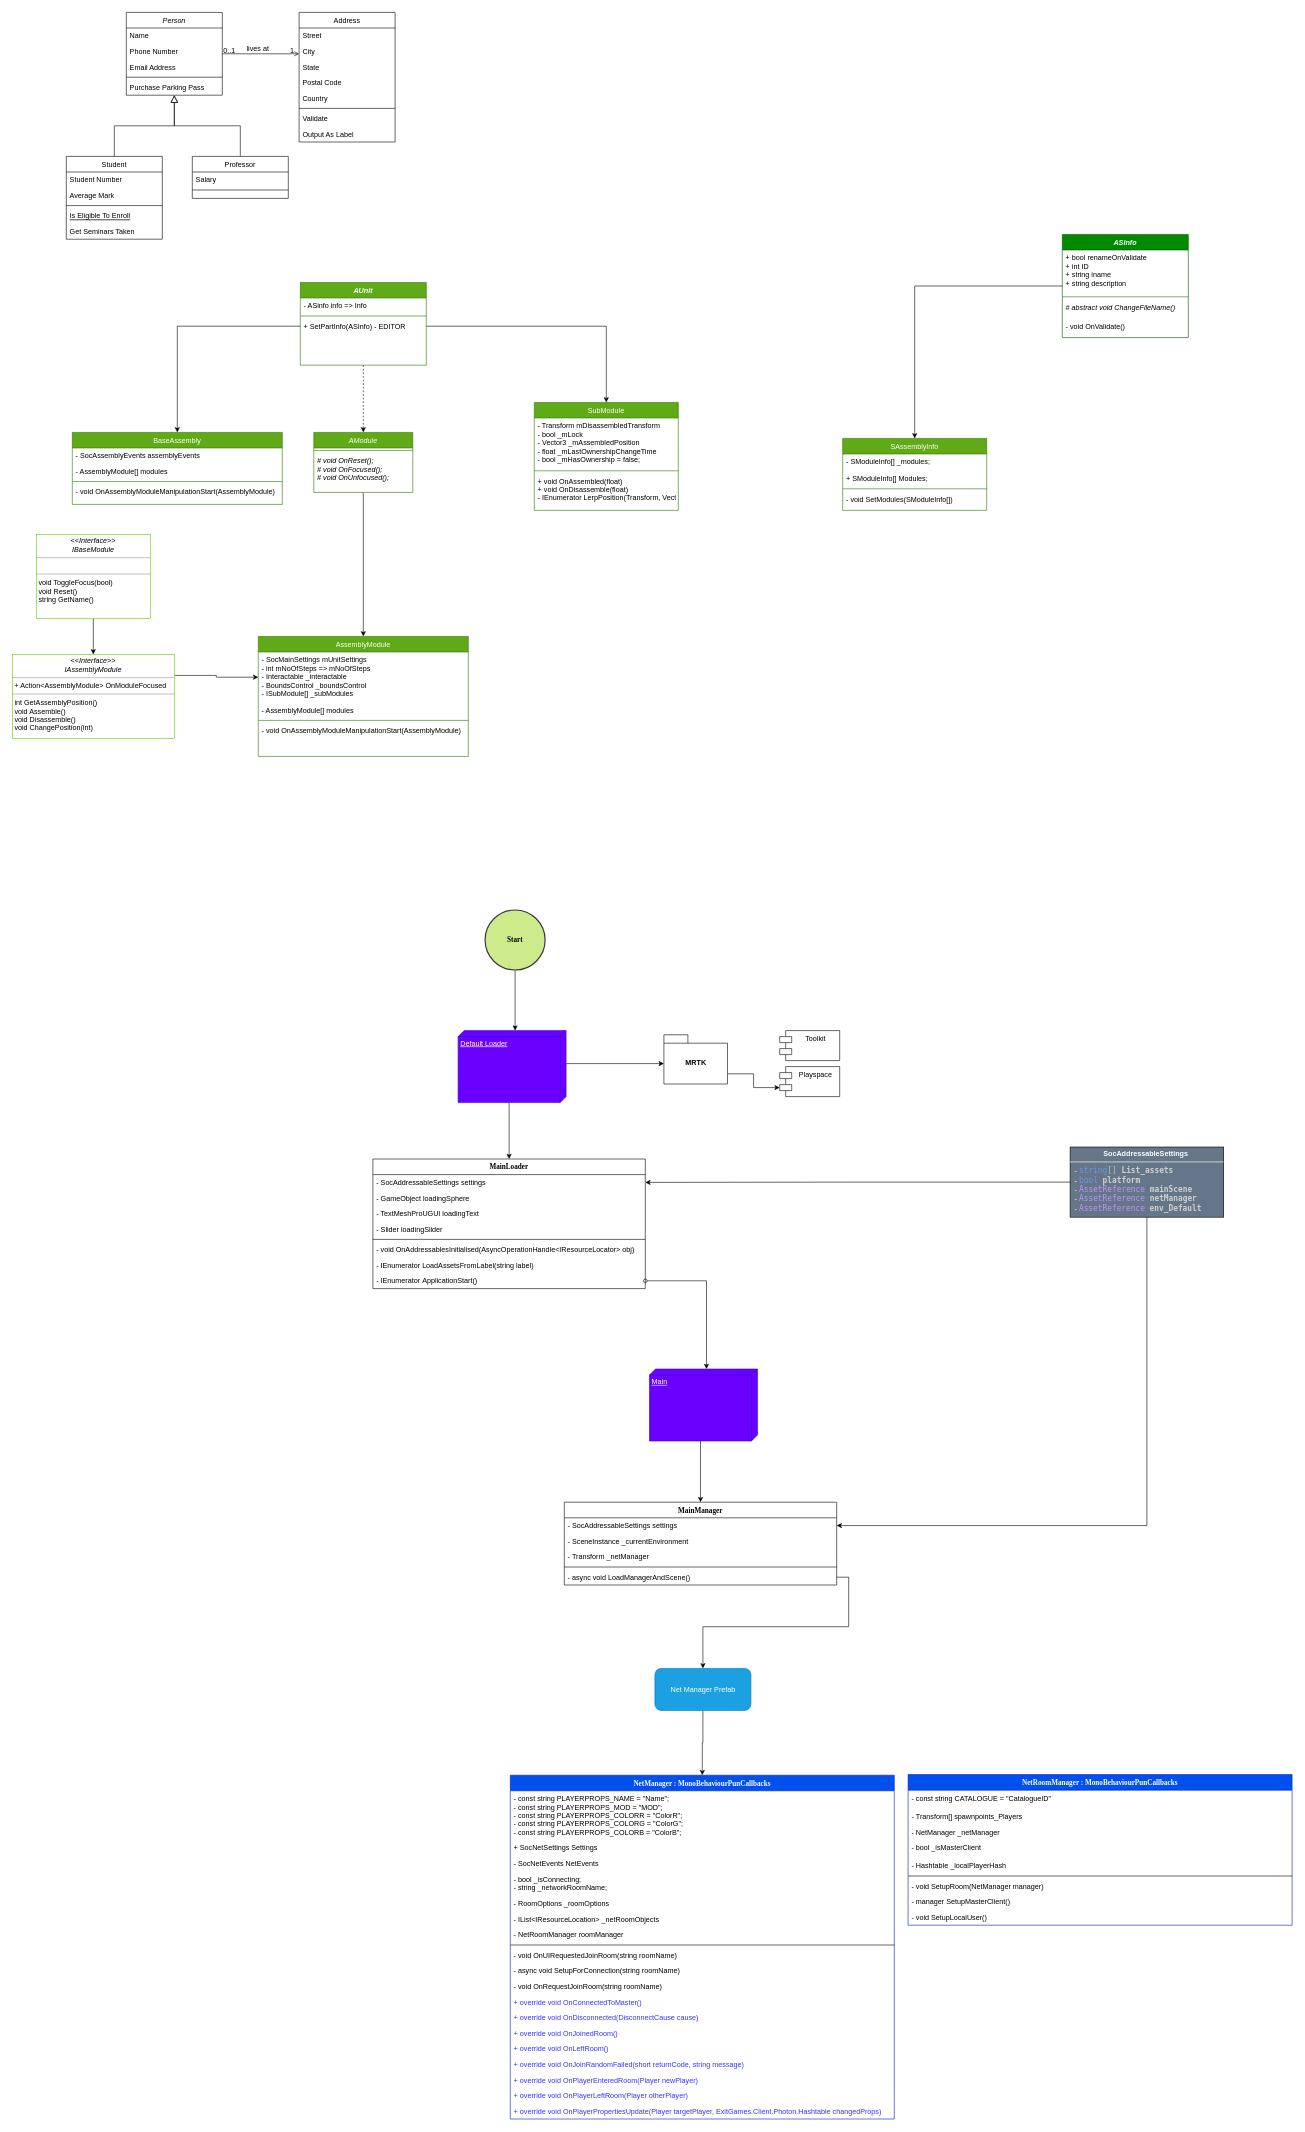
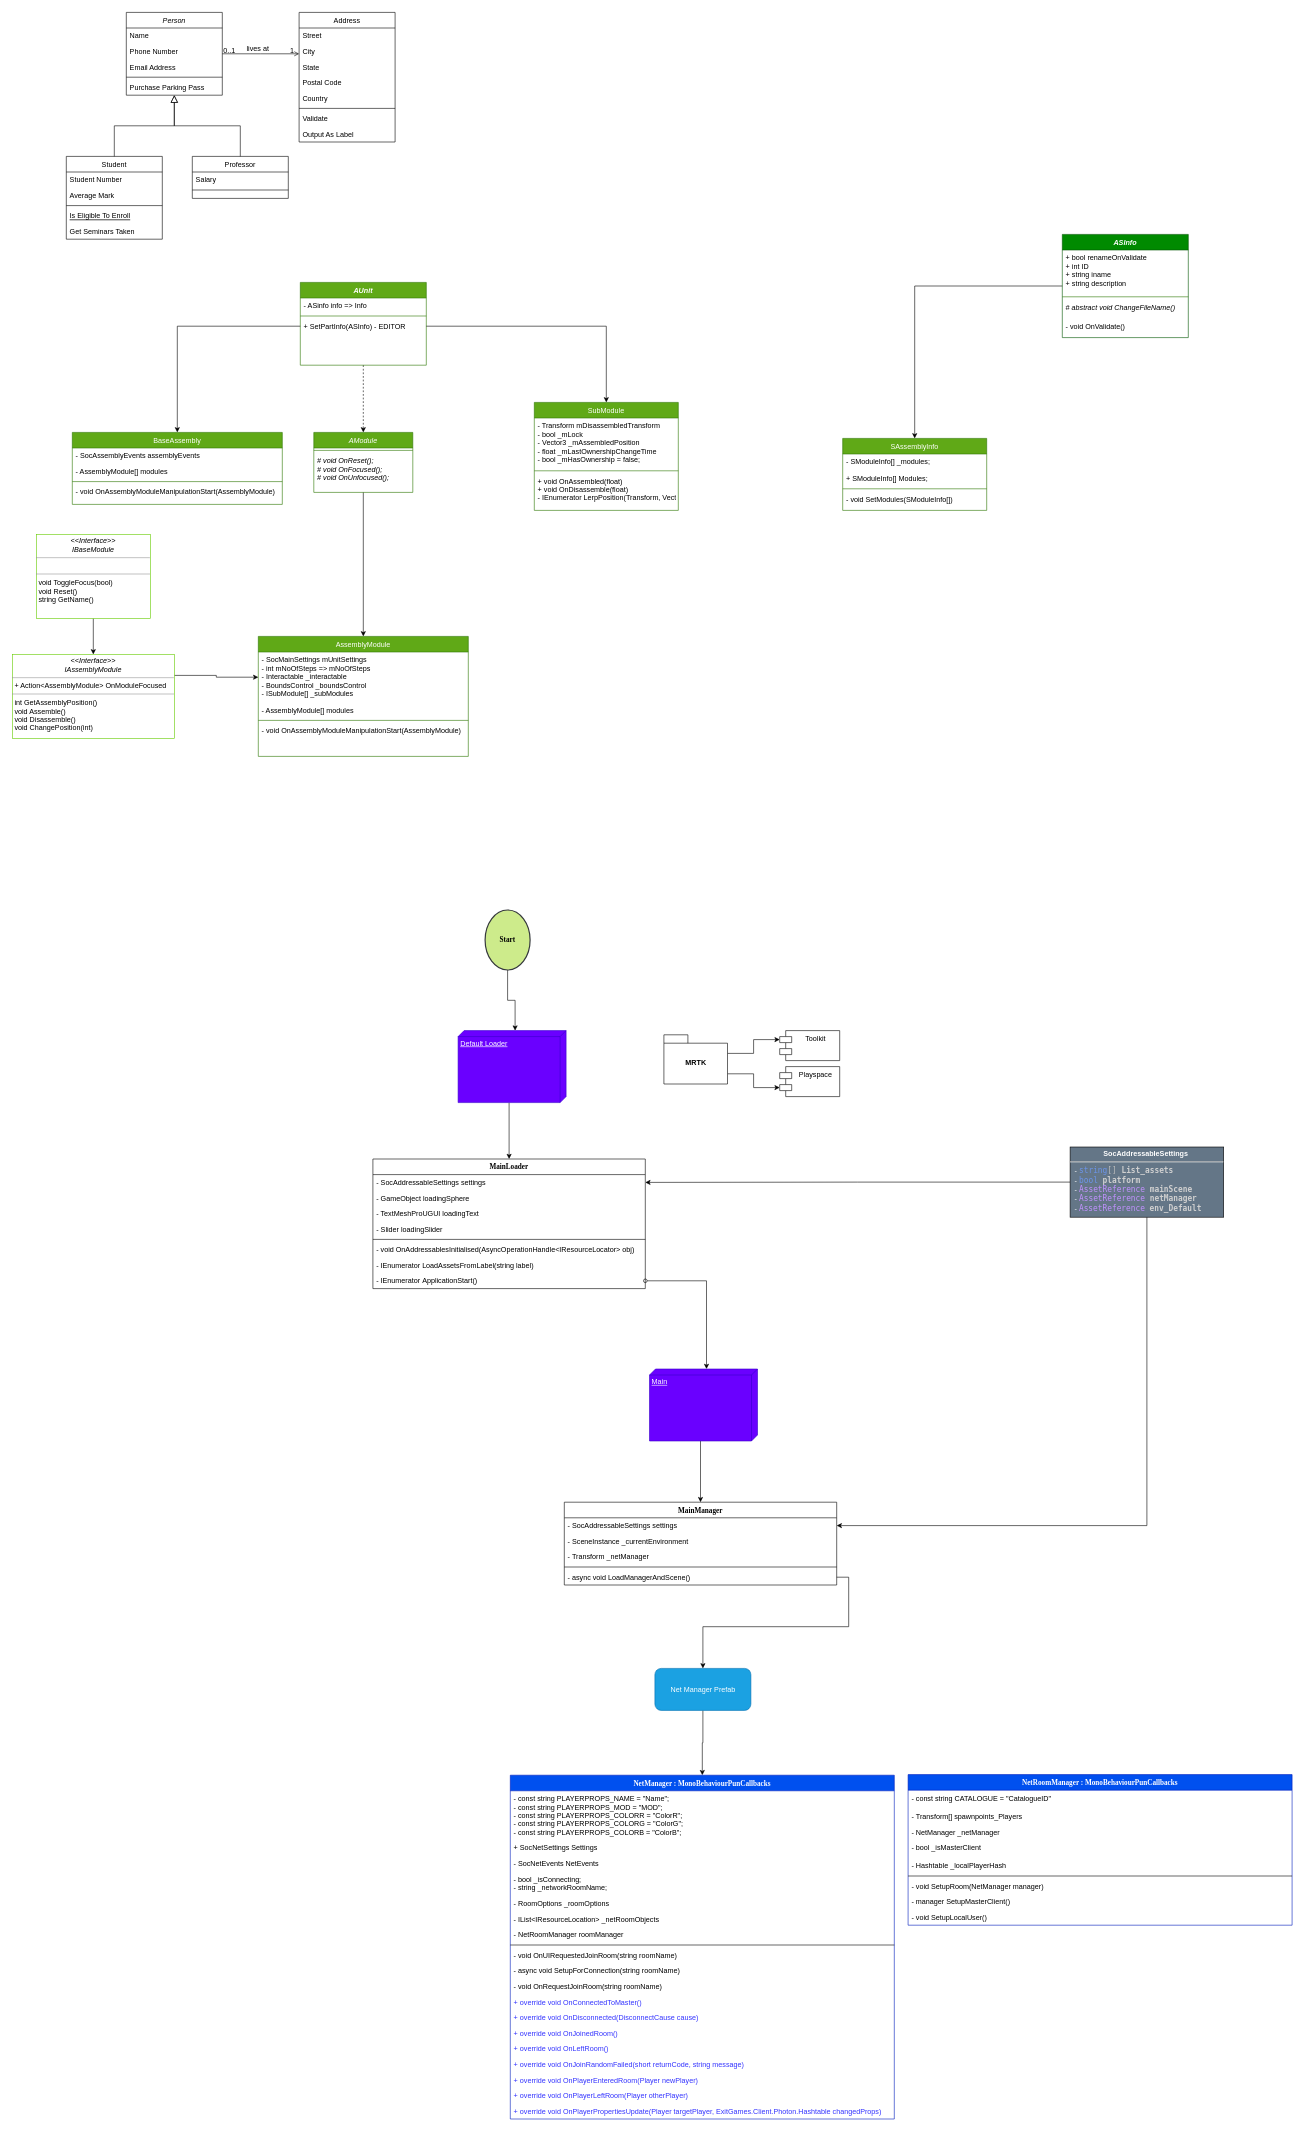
- <mxCell id="73" value="Start" style="strokeWidth=2;html=1;shape=mxgraph.flowchart.start_2;whiteSpace=wrap;strokeColor=#36393d;fontFamily=Lucida Console;fillColor=#cdeb8b;fontColor=#000000;fontStyle=1" parent="1" vertex="1"><mxGeometry x="808" y="1516" width="100" height="100" as="geometry" /></mxCell>
+ <mxCell id="73" value="Start" style="strokeWidth=2;html=1;shape=mxgraph.flowchart.start_2;whiteSpace=wrap;strokeColor=#36393d;fontFamily=Lucida Console;fillColor=#cdeb8b;fontColor=#000000;fontStyle=1" parent="1" vertex="1"><mxGeometry x="808" y="1516" width="75" height="100" as="geometry" /></mxCell>
+ <mxCell id="86" style="edgeStyle=orthogonalEdgeStyle;rounded=0;orthogonalLoop=1;jettySize=auto;html=1;exitX=0;exitY=0;exitDx=106;exitDy=31;exitPerimeter=0;entryX=0;entryY=0;entryDx=0;entryDy=15;entryPerimeter=0;" edge="1" parent="1" source="88" target="90"><mxGeometry relative="1" as="geometry" /></mxCell>
- <mxCell id="71" style="edgeStyle=orthogonalEdgeStyle;rounded=0;orthogonalLoop=1;jettySize=auto;html=1;exitX=0;exitY=0;exitDx=55;exitDy=0;exitPerimeter=0;entryX=0;entryY=0;entryDx=0;entryDy=48;entryPerimeter=0;" edge="1" parent="1" source="93" target="88"><mxGeometry relative="1" as="geometry" /></mxCell>
